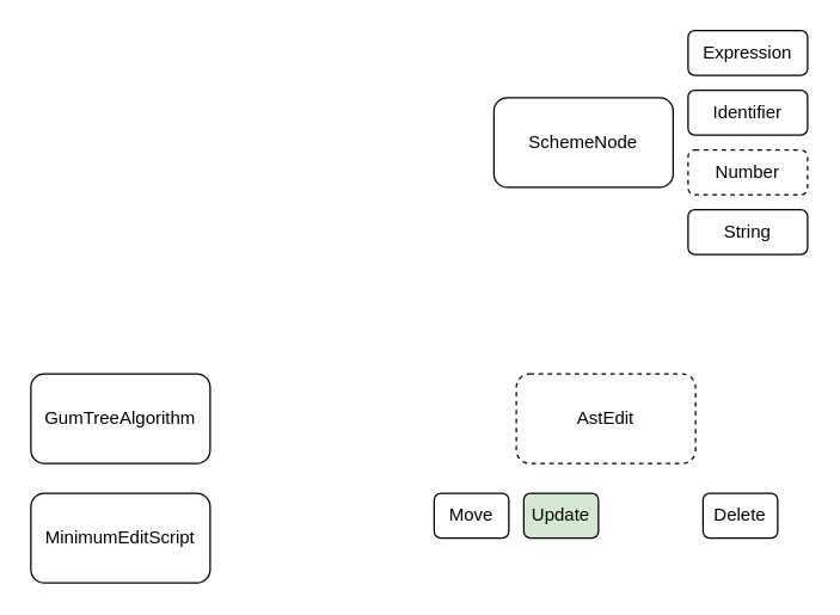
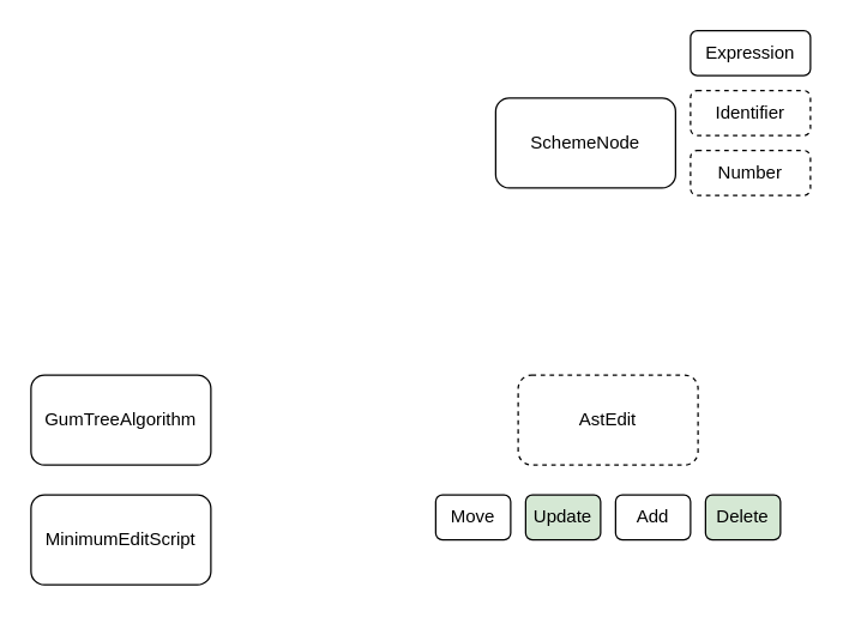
- <mxCell id="6" value="Identifier" style="rounded=1;whiteSpace=wrap;html=1;" vertex="1" parent="1"><mxGeometry x="460" y="60" width="80" height="30" as="geometry" /></mxCell>
+ <mxCell id="6" value="Identifier" style="rounded=1;whiteSpace=wrap;html=1;dashed=1;" vertex="1" parent="1"><mxGeometry x="460" y="60" width="80" height="30" as="geometry" /></mxCell>
- <mxCell id="8" value="String" style="rounded=1;whiteSpace=wrap;html=1;" vertex="1" parent="1"><mxGeometry x="460" y="140" width="80" height="30" as="geometry" /></mxCell>
+ <mxCell id="13" value="Add" style="rounded=1;whiteSpace=wrap;html=1;" vertex="1" parent="9"><mxGeometry x="120" y="80" width="50" height="30" as="geometry" /></mxCell>
- <mxCell id="11" value="Delete" style="rounded=1;whiteSpace=wrap;html=1;" vertex="1" parent="9"><mxGeometry x="180" y="80" width="50" height="30" as="geometry" /></mxCell>
+ <mxCell id="11" value="Delete" style="rounded=1;whiteSpace=wrap;html=1;fillColor=#d5e8d4;" vertex="1" parent="9"><mxGeometry x="180" y="80" width="50" height="30" as="geometry" /></mxCell>
